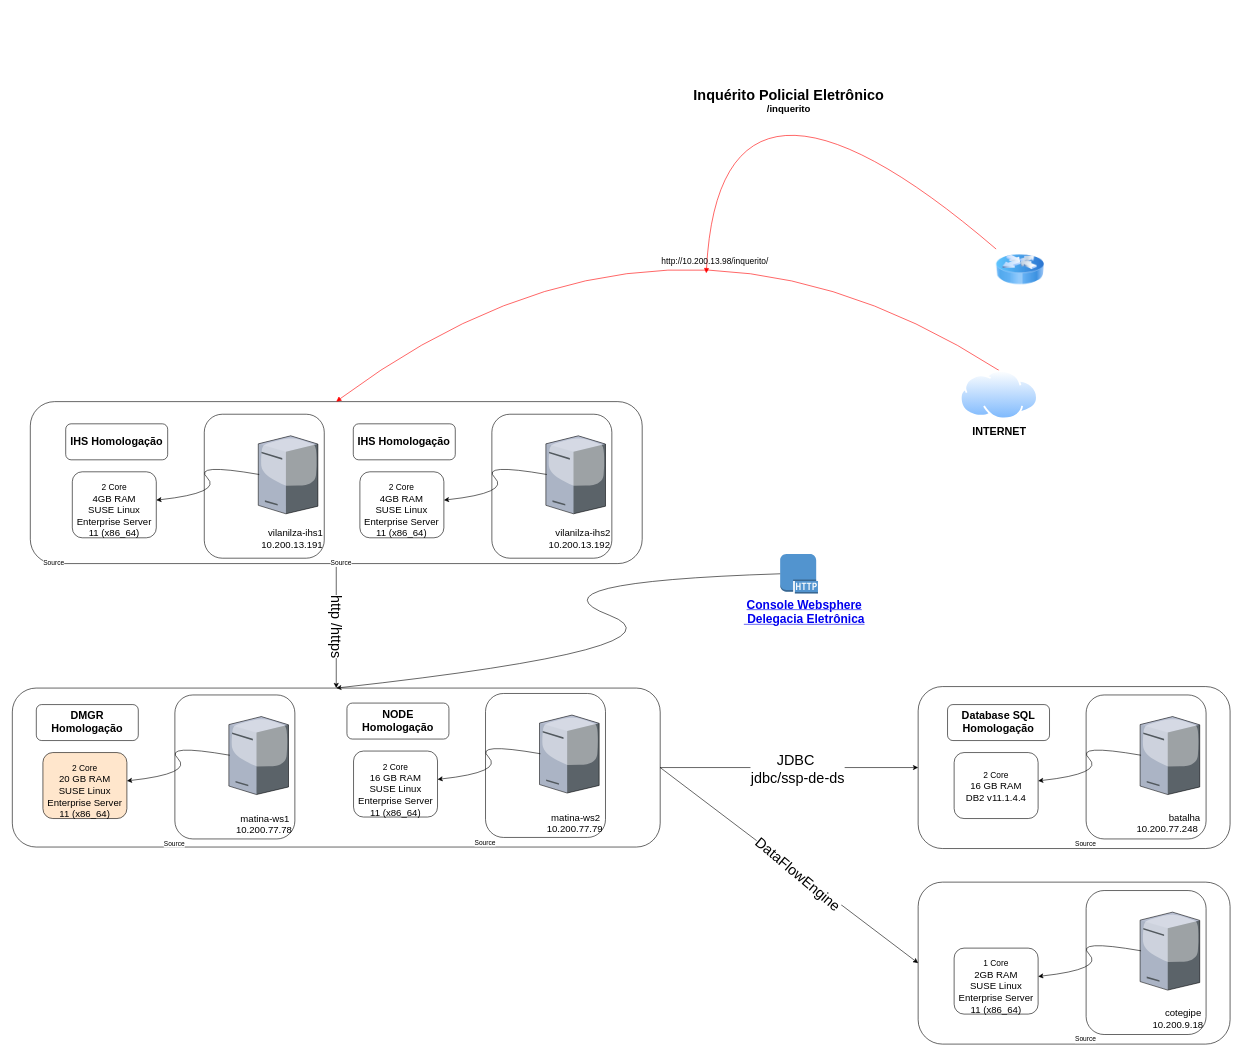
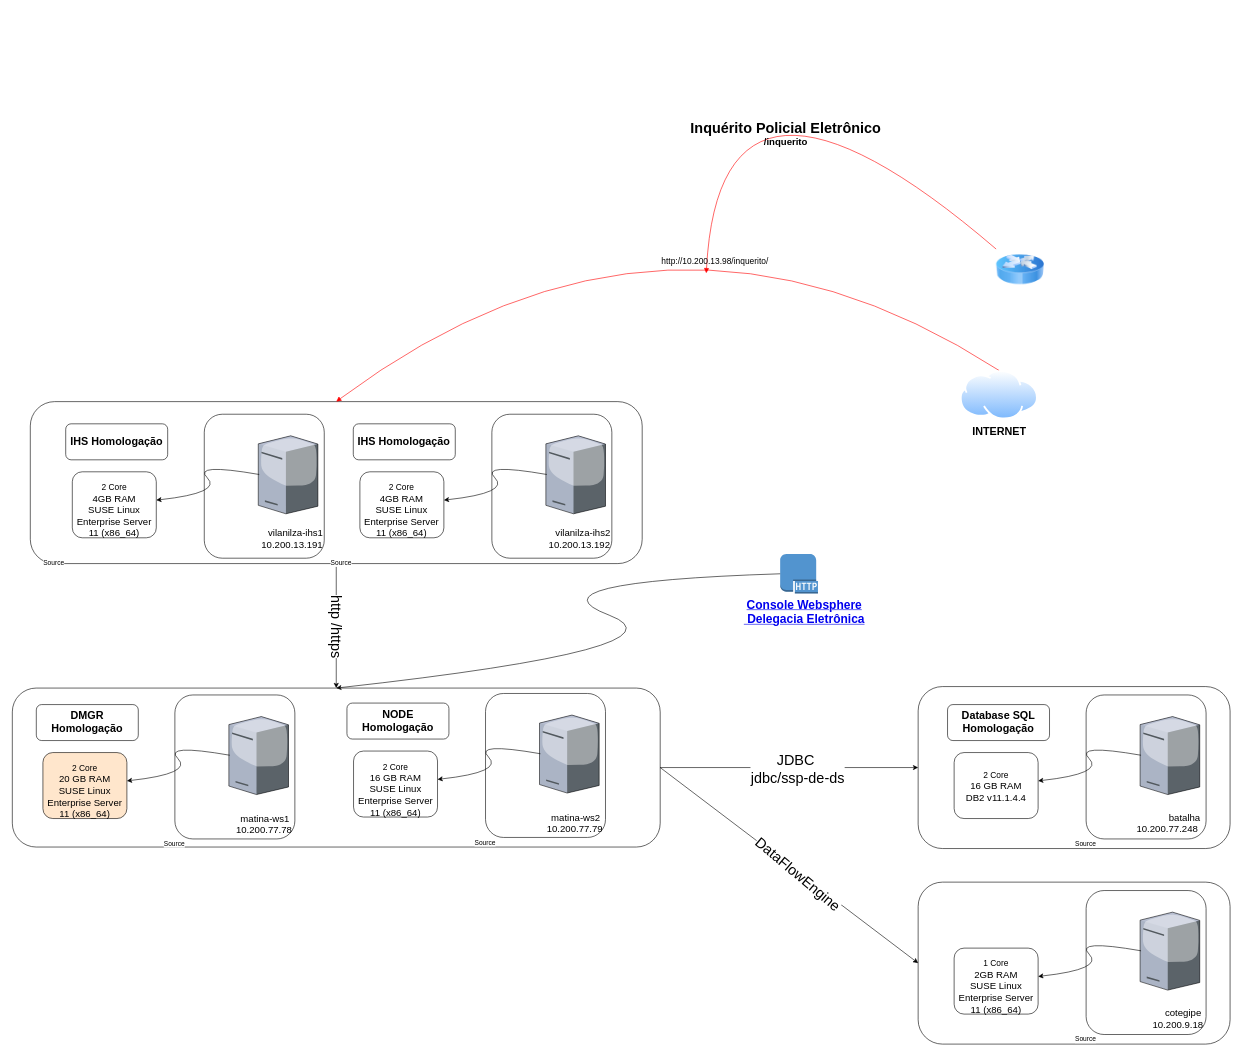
- <mxCell id="11" value="&lt;font style=&quot;font-size: 24px;&quot;&gt;&lt;b&gt;Inquérito Policial Eletrônico&lt;/b&gt;&lt;/font&gt;&lt;div&gt;&lt;font size=&quot;3&quot;&gt;&lt;b&gt;/inquerito&lt;/b&gt;&lt;/font&gt;&lt;/div&gt;" style="text;html=1;align=center;verticalAlign=middle;resizable=0;points=[];autosize=1;strokeColor=none;fillColor=none;" parent="1" vertex="1"><mxGeometry x="1144" y="137" width="340" height="60" as="geometry" /></mxCell>
+ <mxCell id="11" value="&lt;font style=&quot;font-size: 24px;&quot;&gt;&lt;b&gt;Inquérito Policial Eletrônico&lt;/b&gt;&lt;/font&gt;&lt;div&gt;&lt;font size=&quot;3&quot;&gt;&lt;b&gt;/inquerito&lt;/b&gt;&lt;/font&gt;&lt;/div&gt;" style="text;html=1;align=center;verticalAlign=middle;resizable=0;points=[];autosize=1;strokeColor=none;fillColor=none;" parent="1" vertex="1"><mxGeometry x="1139" y="192" width="340" height="60" as="geometry" /></mxCell>
